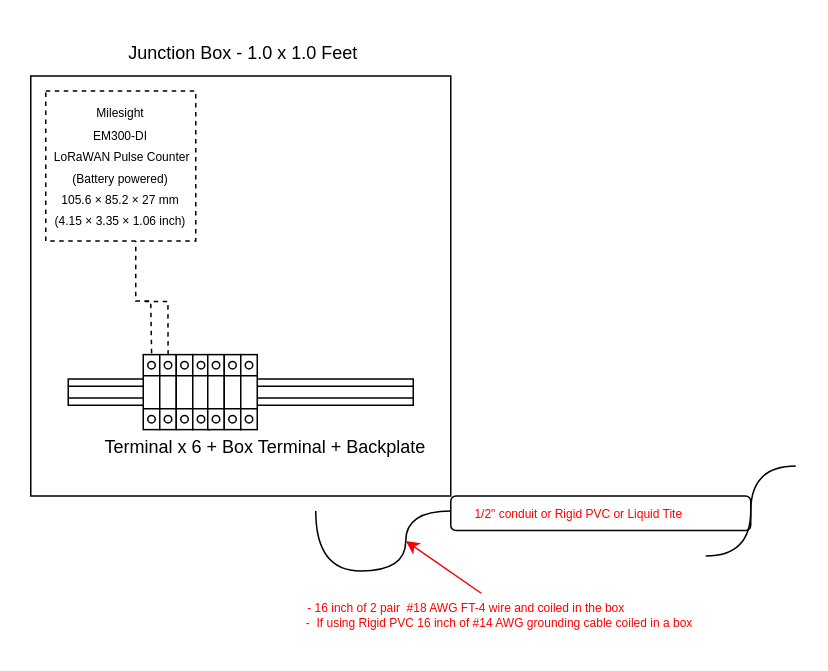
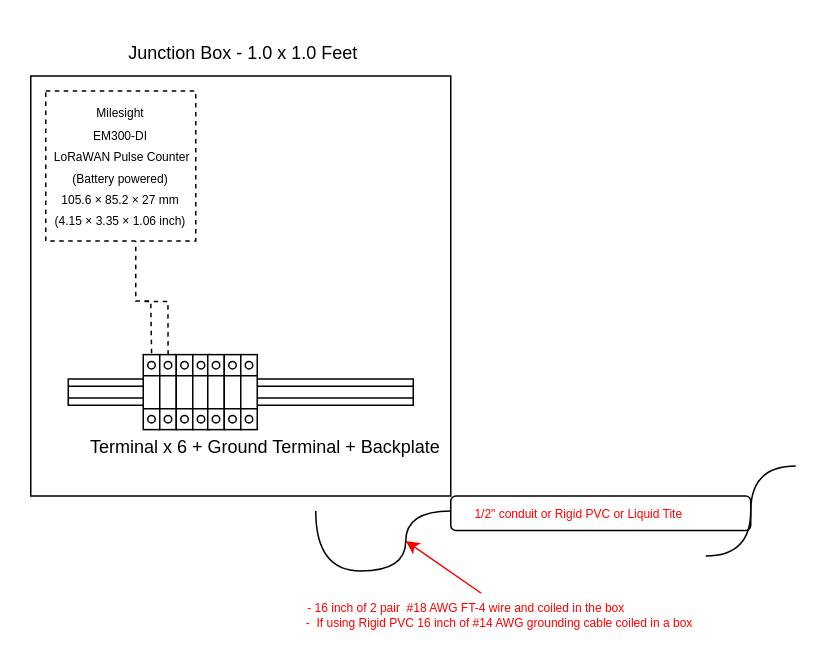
- <mxCell id="2" value="&lt;br&gt;&lt;br&gt;&lt;br&gt;&lt;br&gt;&lt;br&gt;&lt;br&gt;&lt;br&gt;&lt;br&gt;&lt;br&gt;&lt;br&gt;&lt;br&gt;&lt;br&gt;&lt;br&gt;&lt;br&gt;&lt;br&gt;&amp;nbsp; &amp;nbsp; &amp;nbsp; &amp;nbsp; &amp;nbsp; Terminal x 6 + Box Terminal + Backplate" style="whiteSpace=wrap;html=1;aspect=fixed;" parent="1" vertex="1"><mxGeometry x="20" y="50" width="280" height="280" as="geometry" /></mxCell>
+ <mxCell id="2" value="&lt;br&gt;&lt;br&gt;&lt;br&gt;&lt;br&gt;&lt;br&gt;&lt;br&gt;&lt;br&gt;&lt;br&gt;&lt;br&gt;&lt;br&gt;&lt;br&gt;&lt;br&gt;&lt;br&gt;&lt;br&gt;&lt;br&gt;&amp;nbsp; &amp;nbsp; &amp;nbsp; &amp;nbsp; &amp;nbsp; Terminal x 6 + Ground Terminal + Backplate" style="whiteSpace=wrap;html=1;aspect=fixed;" parent="1" vertex="1"><mxGeometry x="20" y="50" width="280" height="280" as="geometry" /></mxCell>
